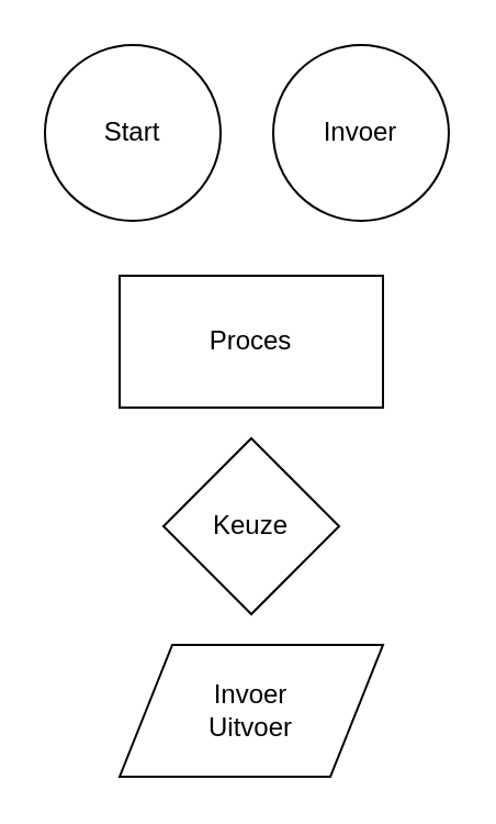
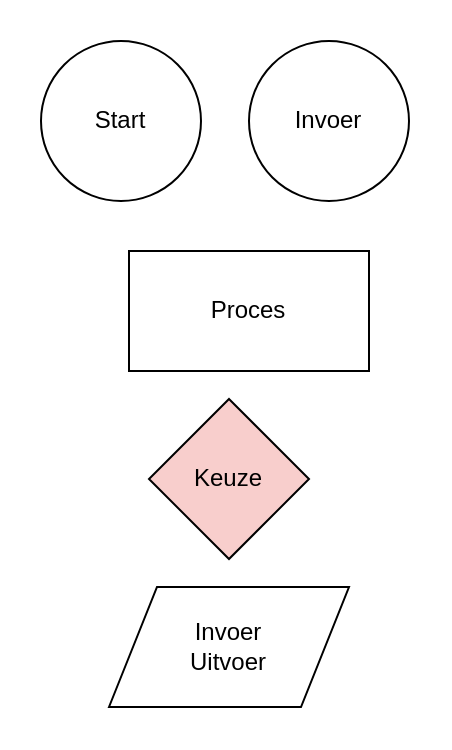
- <mxCell id="4" value="Proces" style="rounded=0;whiteSpace=wrap;html=1;" vertex="1" parent="1"><mxGeometry x="54" y="125" width="120" height="60" as="geometry" /></mxCell>
+ <mxCell id="4" value="Proces" style="rounded=0;whiteSpace=wrap;html=1;" vertex="1" parent="1"><mxGeometry x="64" y="125" width="120" height="60" as="geometry" /></mxCell>
- <mxCell id="5" value="Keuze" style="rhombus;whiteSpace=wrap;html=1;" vertex="1" parent="1"><mxGeometry x="74" y="199" width="80" height="80" as="geometry" /></mxCell>
+ <mxCell id="5" value="Keuze" style="rhombus;whiteSpace=wrap;html=1;fillColor=#f8cecc;" vertex="1" parent="1"><mxGeometry x="74" y="199" width="80" height="80" as="geometry" /></mxCell>
